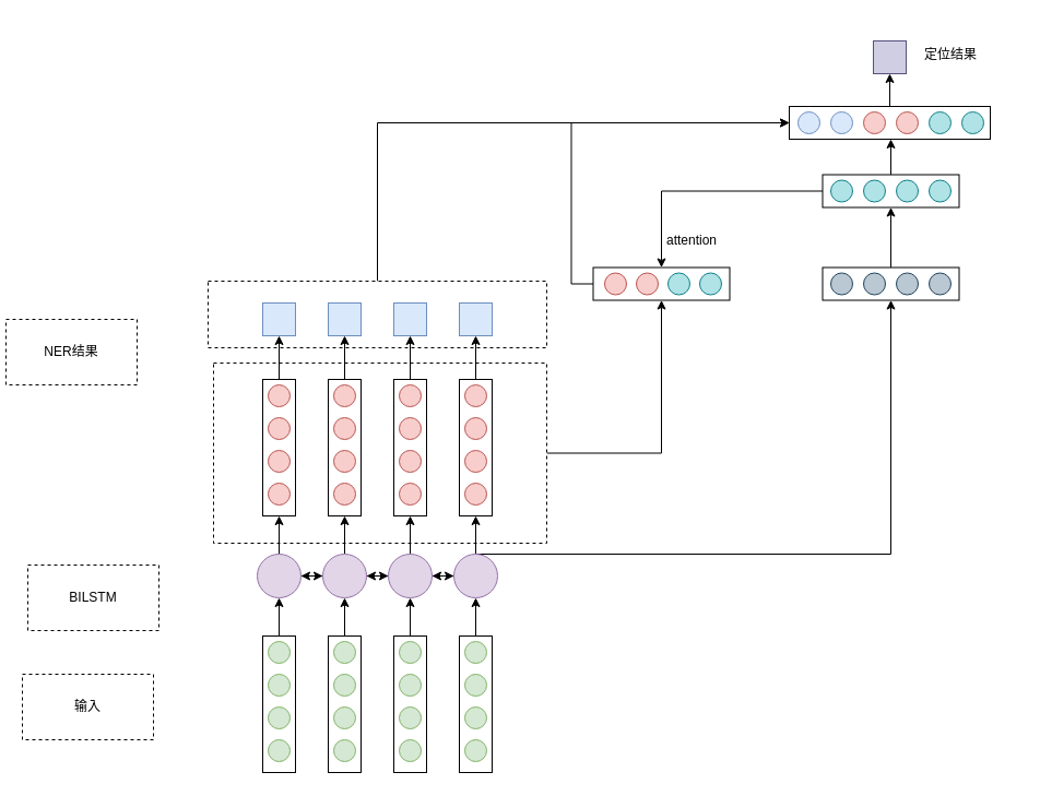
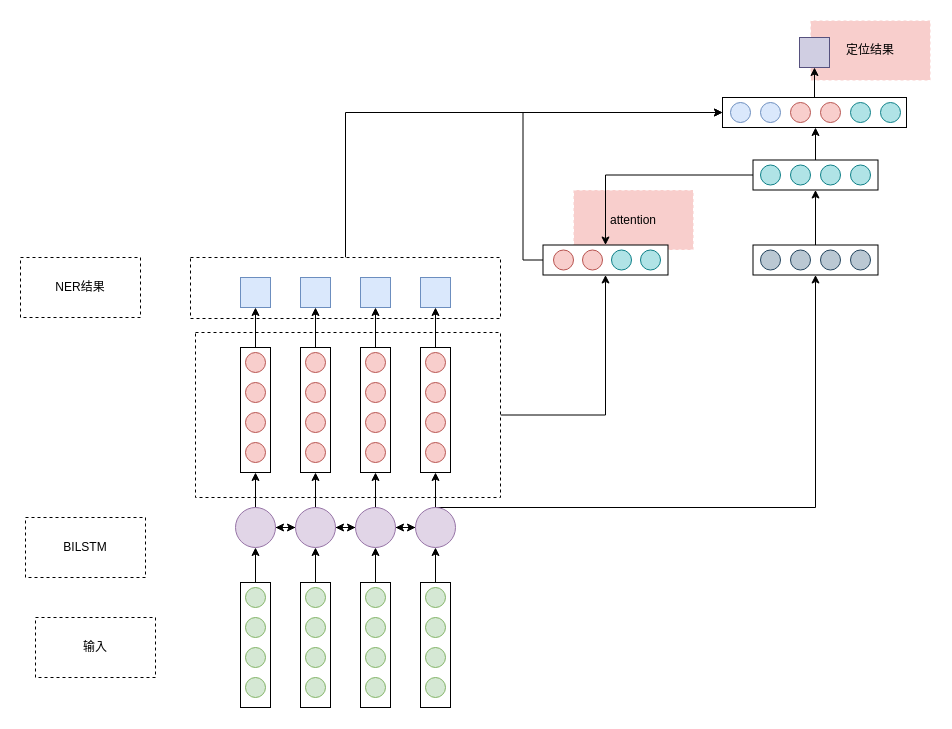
- <mxCell id="2" value="定位结果" style="rounded=0;whiteSpace=wrap;html=1;dashed=1;strokeColor=#FFFFFF;" vertex="1" parent="1"><mxGeometry x="810" y="20" width="120" height="60" as="geometry" /></mxCell>
+ <mxCell id="2" value="定位结果" style="rounded=0;whiteSpace=wrap;html=1;dashed=1;strokeColor=#FFFFFF;fillColor=#f8cecc;" vertex="1" parent="1"><mxGeometry x="810" y="20" width="120" height="60" as="geometry" /></mxCell>
- <mxCell id="3" value="attention" style="rounded=0;whiteSpace=wrap;html=1;dashed=1;strokeColor=#FFFFFF;" vertex="1" parent="1"><mxGeometry x="573" y="189.5" width="120" height="60" as="geometry" /></mxCell>
+ <mxCell id="3" value="attention" style="rounded=0;whiteSpace=wrap;html=1;dashed=1;strokeColor=#FFFFFF;fillColor=#f8cecc;" vertex="1" parent="1"><mxGeometry x="573" y="189.5" width="120" height="60" as="geometry" /></mxCell>
- <mxCell id="101" value="NER结果" style="rounded=0;whiteSpace=wrap;html=1;dashed=1;" vertex="1" parent="1"><mxGeometry x="5" y="292" width="120" height="60" as="geometry" /></mxCell>
+ <mxCell id="101" value="NER结果" style="rounded=0;whiteSpace=wrap;html=1;dashed=1;" vertex="1" parent="1"><mxGeometry x="20" y="257" width="120" height="60" as="geometry" /></mxCell>
- <mxCell id="102" value="输入" style="rounded=0;whiteSpace=wrap;html=1;dashed=1;" vertex="1" parent="1"><mxGeometry x="20" y="617" width="120" height="60" as="geometry" /></mxCell>
+ <mxCell id="102" value="输入" style="rounded=0;whiteSpace=wrap;html=1;dashed=1;" vertex="1" parent="1"><mxGeometry x="35" y="617" width="120" height="60" as="geometry" /></mxCell>
